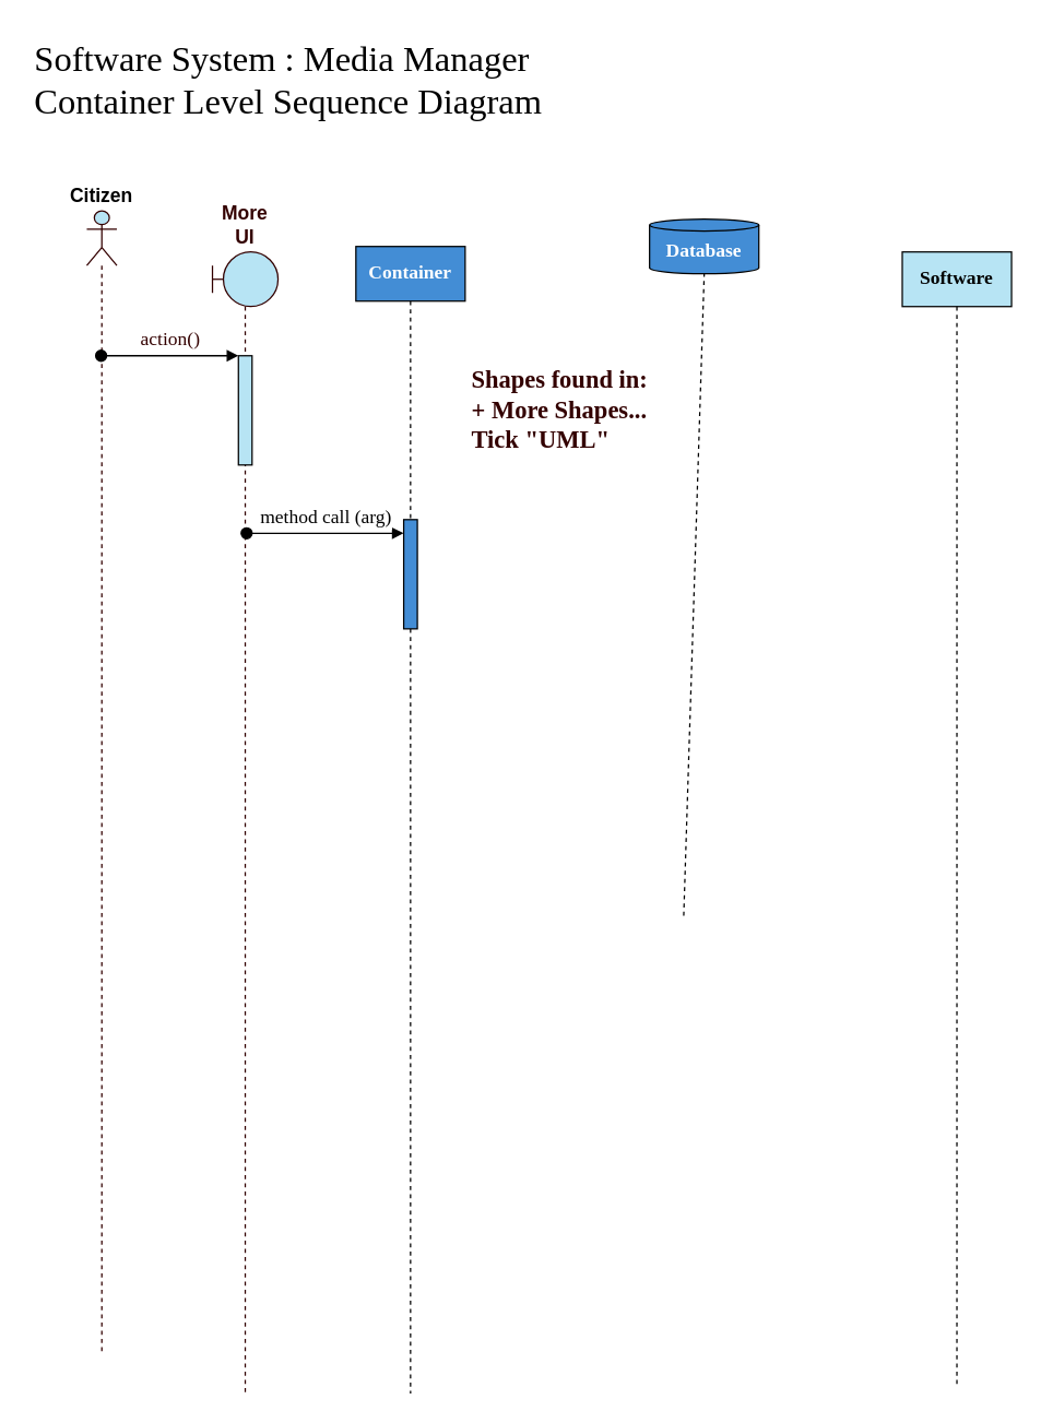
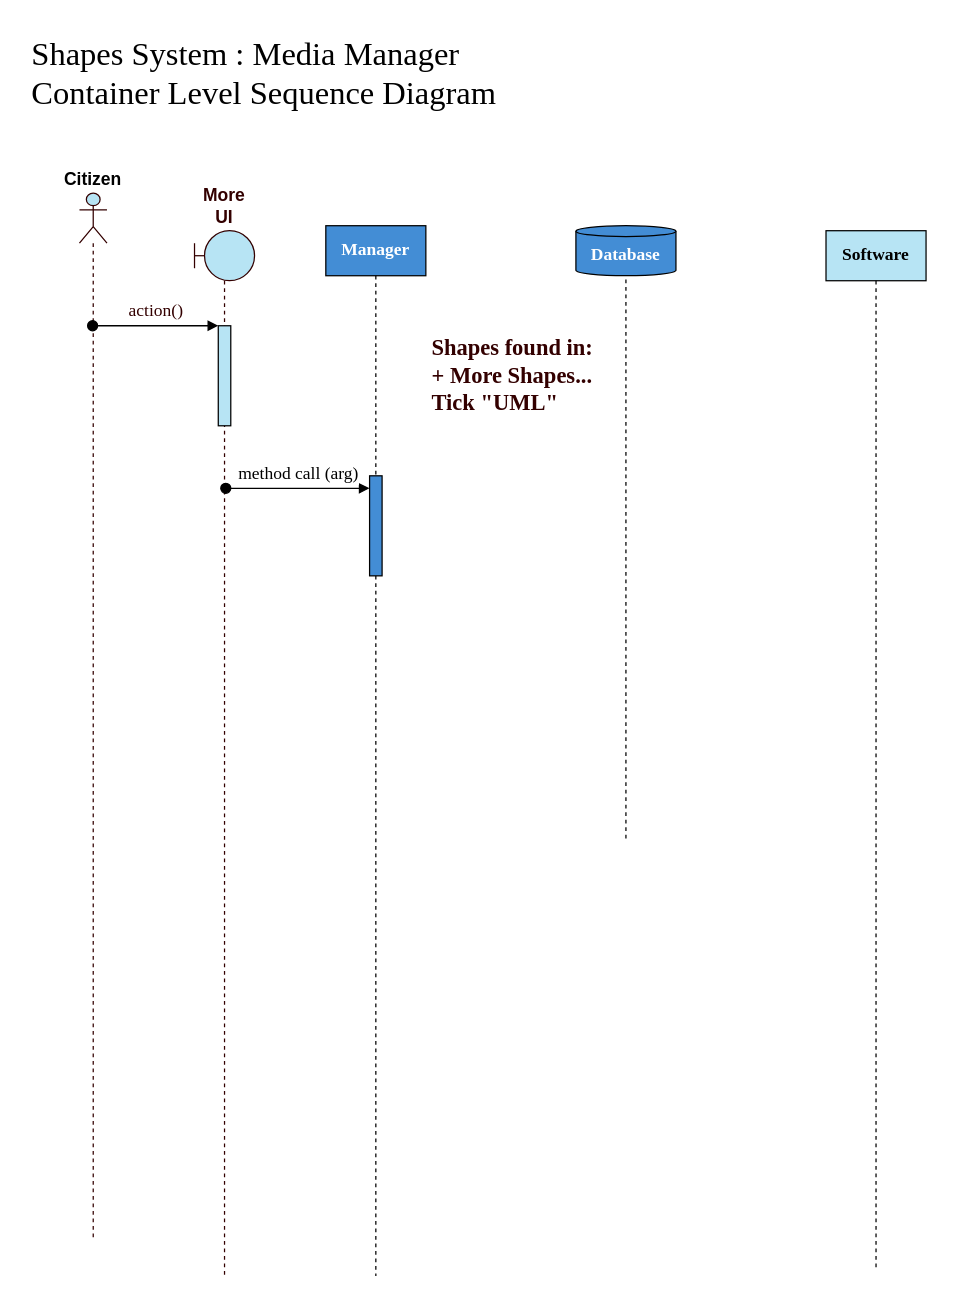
- <mxCell id="2" value="Software System : Media Manager&#10;Container Level Sequence Diagram" style="text;align=left;fontStyle=0;verticalAlign=top;spacingLeft=3;spacingRight=3;strokeColor=none;rotatable=0;points=[[0,0.5],[1,0.5]];portConstraint=eastwest;fontFamily=calibri;fontSize=26;" parent="1" vertex="1"><mxGeometry width="560" height="80" as="geometry" x="20" y="20" /></mxCell>
+ <mxCell id="2" value="Shapes System : Media Manager&#10;Container Level Sequence Diagram" style="text;align=left;fontStyle=0;verticalAlign=top;spacingLeft=3;spacingRight=3;strokeColor=none;rotatable=0;points=[[0,0.5],[1,0.5]];portConstraint=eastwest;fontFamily=calibri;fontSize=26;" parent="1" vertex="1"><mxGeometry width="560" height="80" as="geometry" x="20" y="20" /></mxCell>
- <mxCell id="8" value="&lt;b&gt;Database&lt;/b&gt;" style="shape=cylinder3;whiteSpace=wrap;html=1;boundedLbl=1;backgroundOutline=1;size=4.333;rounded=1;fillColor=#438DD5;fontFamily=calibri;fontSize=14;fontColor=#FFFFFF;" parent="1" vertex="1"><mxGeometry x="475" y="160" width="80" height="40" as="geometry" /></mxCell>
+ <mxCell id="8" value="&lt;b&gt;Database&lt;/b&gt;" style="shape=cylinder3;whiteSpace=wrap;html=1;boundedLbl=1;backgroundOutline=1;size=4.333;rounded=1;fillColor=#438DD5;fontFamily=calibri;fontSize=14;fontColor=#FFFFFF;" parent="1" vertex="1"><mxGeometry x="460" y="180" width="80" height="40" as="geometry" /></mxCell>
- <mxCell id="4" value="&lt;b&gt;Container&lt;/b&gt;" style="shape=umlLifeline;perimeter=lifelinePerimeter;whiteSpace=wrap;html=1;container=1;collapsible=0;recursiveResize=0;outlineConnect=0;rounded=0;fillColor=#438DD5;fontFamily=calibri;fontSize=14;fontColor=#FFFFFF;size=40;" parent="1" vertex="1"><mxGeometry x="260" y="180" width="80" height="840" as="geometry" /></mxCell>
+ <mxCell id="4" value="&lt;b&gt;Manager&lt;/b&gt;" style="shape=umlLifeline;perimeter=lifelinePerimeter;whiteSpace=wrap;html=1;container=1;collapsible=0;recursiveResize=0;outlineConnect=0;rounded=0;fillColor=#438DD5;fontFamily=calibri;fontSize=14;fontColor=#FFFFFF;size=40;" parent="1" vertex="1"><mxGeometry x="260" y="180" width="80" height="840" as="geometry" /></mxCell>
